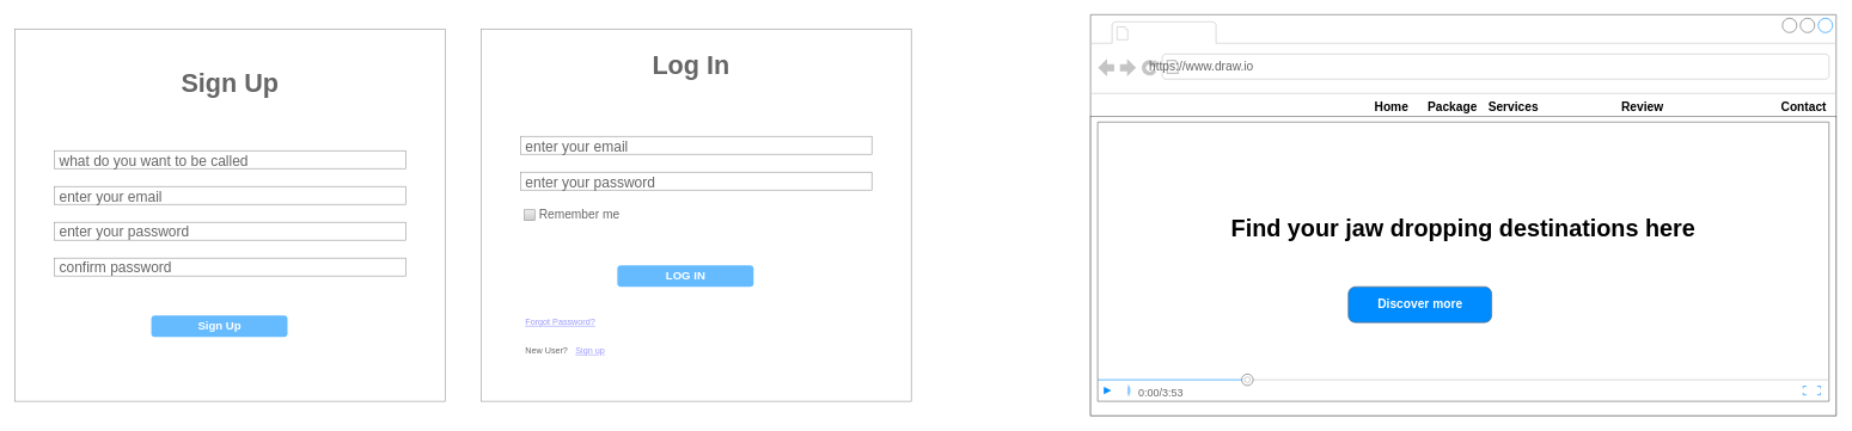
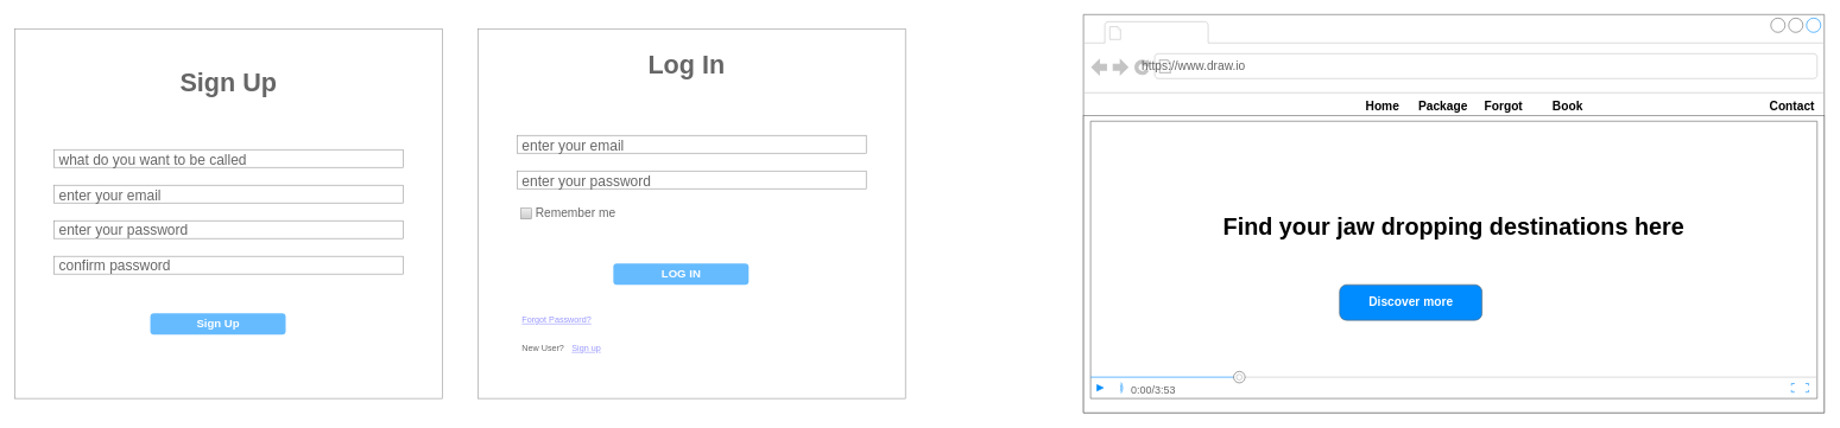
- <mxCell id="9" value="Services" style="strokeWidth=1;shadow=0;dashed=0;align=center;html=1;shape=mxgraph.mockup.buttons.button;strokeColor=#FFFFFF;fontColor=#000000;mainText=;buttonStyle=round;fontSize=17;fontStyle=1;fillColor=#FFFFFF;whiteSpace=wrap;" vertex="1" parent="2"><mxGeometry x="550" y="120" width="80" height="20" as="geometry" /></mxCell>
+ <mxCell id="9" value="Forgot" style="strokeWidth=1;shadow=0;dashed=0;align=center;html=1;shape=mxgraph.mockup.buttons.button;strokeColor=#FFFFFF;fontColor=#000000;mainText=;buttonStyle=round;fontSize=17;fontStyle=1;fillColor=#FFFFFF;whiteSpace=wrap;" vertex="1" parent="2"><mxGeometry x="550" y="120" width="80" height="20" as="geometry" /></mxCell>
+ <mxCell id="8" value="Book" style="strokeWidth=1;shadow=0;dashed=0;align=center;html=1;shape=mxgraph.mockup.buttons.button;strokeColor=#FFFFFF;fontColor=#000000;mainText=;buttonStyle=round;fontSize=17;fontStyle=1;fillColor=#FFFFFF;whiteSpace=wrap;" vertex="1" parent="2"><mxGeometry x="640" y="120" width="80" height="20" as="geometry" /></mxCell>
- <mxCell id="7" value="Review" style="strokeWidth=1;shadow=0;dashed=0;align=center;html=1;shape=mxgraph.mockup.buttons.button;strokeColor=#FFFFFF;fontColor=#000000;mainText=;buttonStyle=round;fontSize=17;fontStyle=1;fillColor=#FFFFFF;whiteSpace=wrap;" vertex="1" parent="2"><mxGeometry x="730" y="120" width="80" height="20" as="geometry" /></mxCell>
